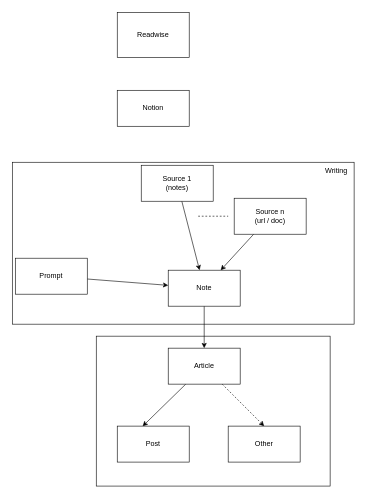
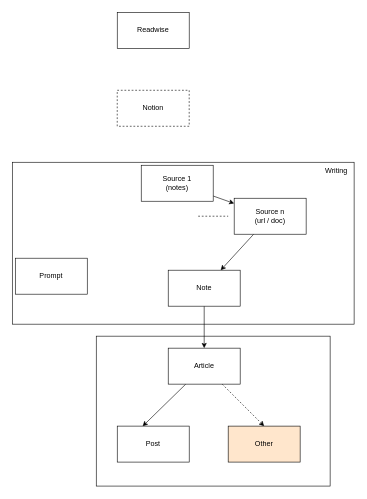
- <mxCell id="2" value="Readwise" style="rounded=0;whiteSpace=wrap;html=1;" vertex="1" parent="1"><mxGeometry x="195" y="20" width="120" height="75" as="geometry" /></mxCell>
+ <mxCell id="2" value="Readwise" style="rounded=0;whiteSpace=wrap;html=1;" vertex="1" parent="1"><mxGeometry x="195" y="20" width="120" height="60" as="geometry" /></mxCell>
- <mxCell id="3" value="Notion" style="rounded=0;whiteSpace=wrap;html=1;" vertex="1" parent="1"><mxGeometry x="195" y="150" width="120" height="60" as="geometry" /></mxCell>
+ <mxCell id="3" value="Notion" style="rounded=0;whiteSpace=wrap;html=1;dashed=1;" vertex="1" parent="1"><mxGeometry x="195" y="150" width="120" height="60" as="geometry" /></mxCell>
- <mxCell id="11" style="edgeStyle=none;html=1;" edge="1" parent="1" source="12" target="5"><mxGeometry relative="1" as="geometry" /></mxCell>
+ <mxCell id="11" style="edgeStyle=none;html=1;" edge="1" parent="1" source="12" target="14"><mxGeometry relative="1" as="geometry" /></mxCell>
- <mxCell id="16" style="edgeStyle=none;html=1;" edge="1" parent="1" source="17" target="5"><mxGeometry relative="1" as="geometry" /></mxCell>
- <mxCell id="10" value="Other" style="rounded=0;whiteSpace=wrap;html=1;" vertex="1" parent="1"><mxGeometry x="380" y="710" width="120" height="60" as="geometry" /></mxCell>
+ <mxCell id="10" value="Other" style="rounded=0;whiteSpace=wrap;html=1;fillColor=#ffe6cc;" vertex="1" parent="1"><mxGeometry x="380" y="710" width="120" height="60" as="geometry" /></mxCell>
